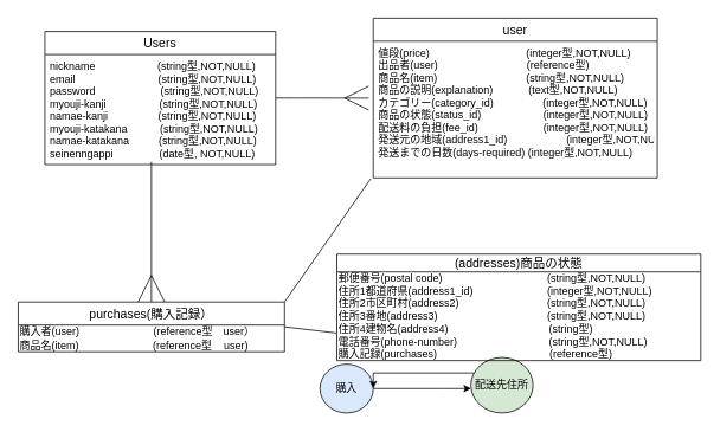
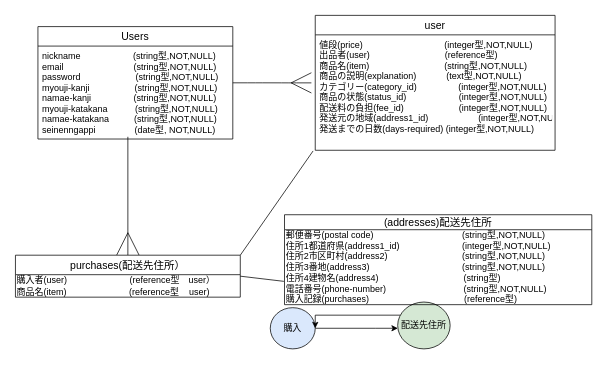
- <mxCell id="15" value="(addresses)商品の状態" style="swimlane;fontStyle=0;childLayout=stackLayout;horizontal=1;startSize=20;horizontalStack=0;resizeParent=1;resizeParentMax=0;resizeLast=0;collapsible=1;marginBottom=0;align=center;fontSize=14;" parent="1" vertex="1"><mxGeometry x="379" y="286" width="410" height="120" as="geometry" /></mxCell>
+ <mxCell id="15" value="(addresses)配送先住所" style="swimlane;fontStyle=0;childLayout=stackLayout;horizontal=1;startSize=20;horizontalStack=0;resizeParent=1;resizeParentMax=0;resizeLast=0;collapsible=1;marginBottom=0;align=center;fontSize=14;" parent="1" vertex="1"><mxGeometry x="379" y="286" width="410" height="120" as="geometry" /></mxCell>
- <mxCell id="13" value="purchases(購入記録）" style="swimlane;fontStyle=0;childLayout=stackLayout;horizontal=1;startSize=26;horizontalStack=0;resizeParent=1;resizeParentMax=0;resizeLast=0;collapsible=1;marginBottom=0;align=center;fontSize=14;" parent="1" vertex="1"><mxGeometry x="20" y="340" width="300" height="56" as="geometry" /></mxCell>
+ <mxCell id="13" value="purchases(配送先住所）" style="swimlane;fontStyle=0;childLayout=stackLayout;horizontal=1;startSize=26;horizontalStack=0;resizeParent=1;resizeParentMax=0;resizeLast=0;collapsible=1;marginBottom=0;align=center;fontSize=14;" parent="1" vertex="1"><mxGeometry x="20" y="340" width="300" height="56" as="geometry" /></mxCell>
